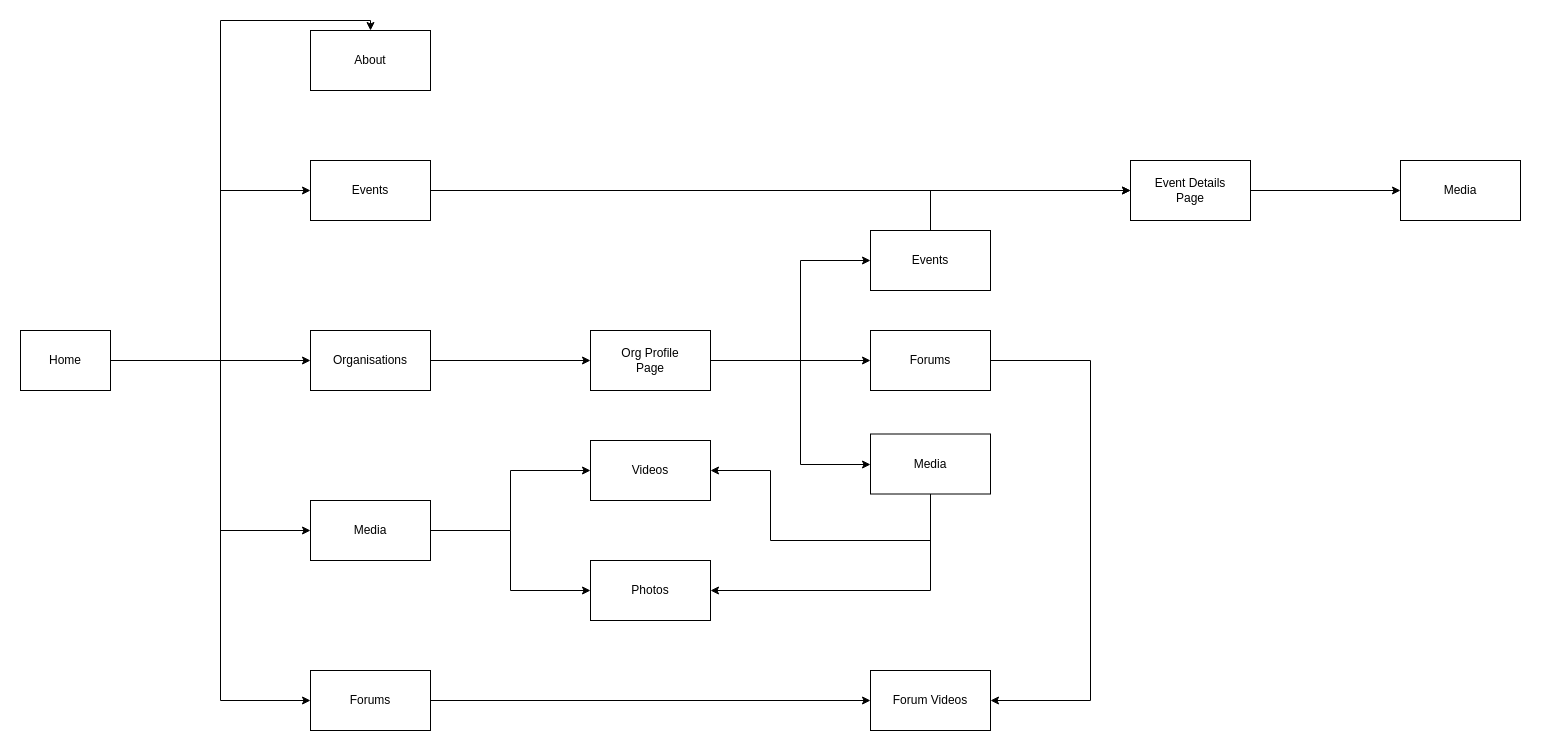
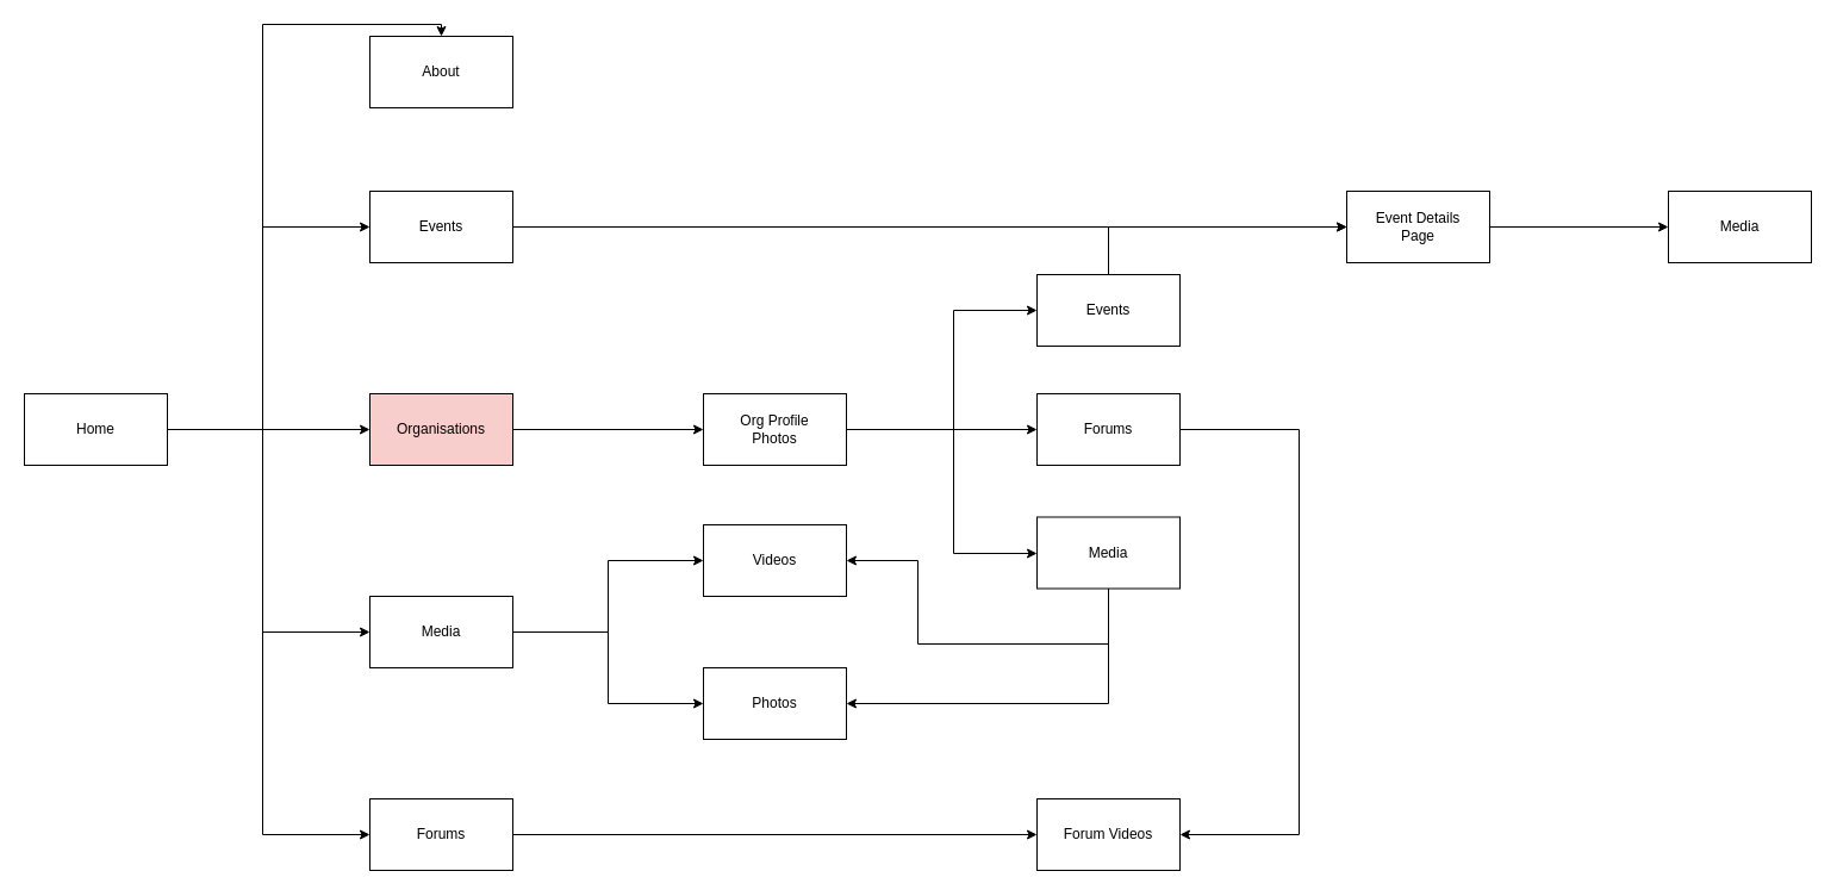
- <mxCell id="7" value="Home" style="rounded=0;whiteSpace=wrap;html=1;" parent="1" vertex="1"><mxGeometry x="20" y="330" width="90" height="60" as="geometry" /></mxCell>
+ <mxCell id="7" value="Home" style="rounded=0;whiteSpace=wrap;html=1;" parent="1" vertex="1"><mxGeometry x="20" y="330" width="120" height="60" as="geometry" /></mxCell>
- <mxCell id="18" value="Organisations" style="rounded=0;whiteSpace=wrap;html=1;" parent="1" vertex="1"><mxGeometry x="310" y="330" width="120" height="60" as="geometry" /></mxCell>
+ <mxCell id="18" value="Organisations" style="rounded=0;whiteSpace=wrap;html=1;fillColor=#f8cecc;" parent="1" vertex="1"><mxGeometry x="310" y="330" width="120" height="60" as="geometry" /></mxCell>
- <mxCell id="22" value="Org Profile&lt;br&gt;Page" style="rounded=0;whiteSpace=wrap;html=1;" parent="1" vertex="1"><mxGeometry x="590" y="330" width="120" height="60" as="geometry" /></mxCell>
+ <mxCell id="22" value="Org Profile&lt;br&gt;Photos" style="rounded=0;whiteSpace=wrap;html=1;" parent="1" vertex="1"><mxGeometry x="590" y="330" width="120" height="60" as="geometry" /></mxCell>
